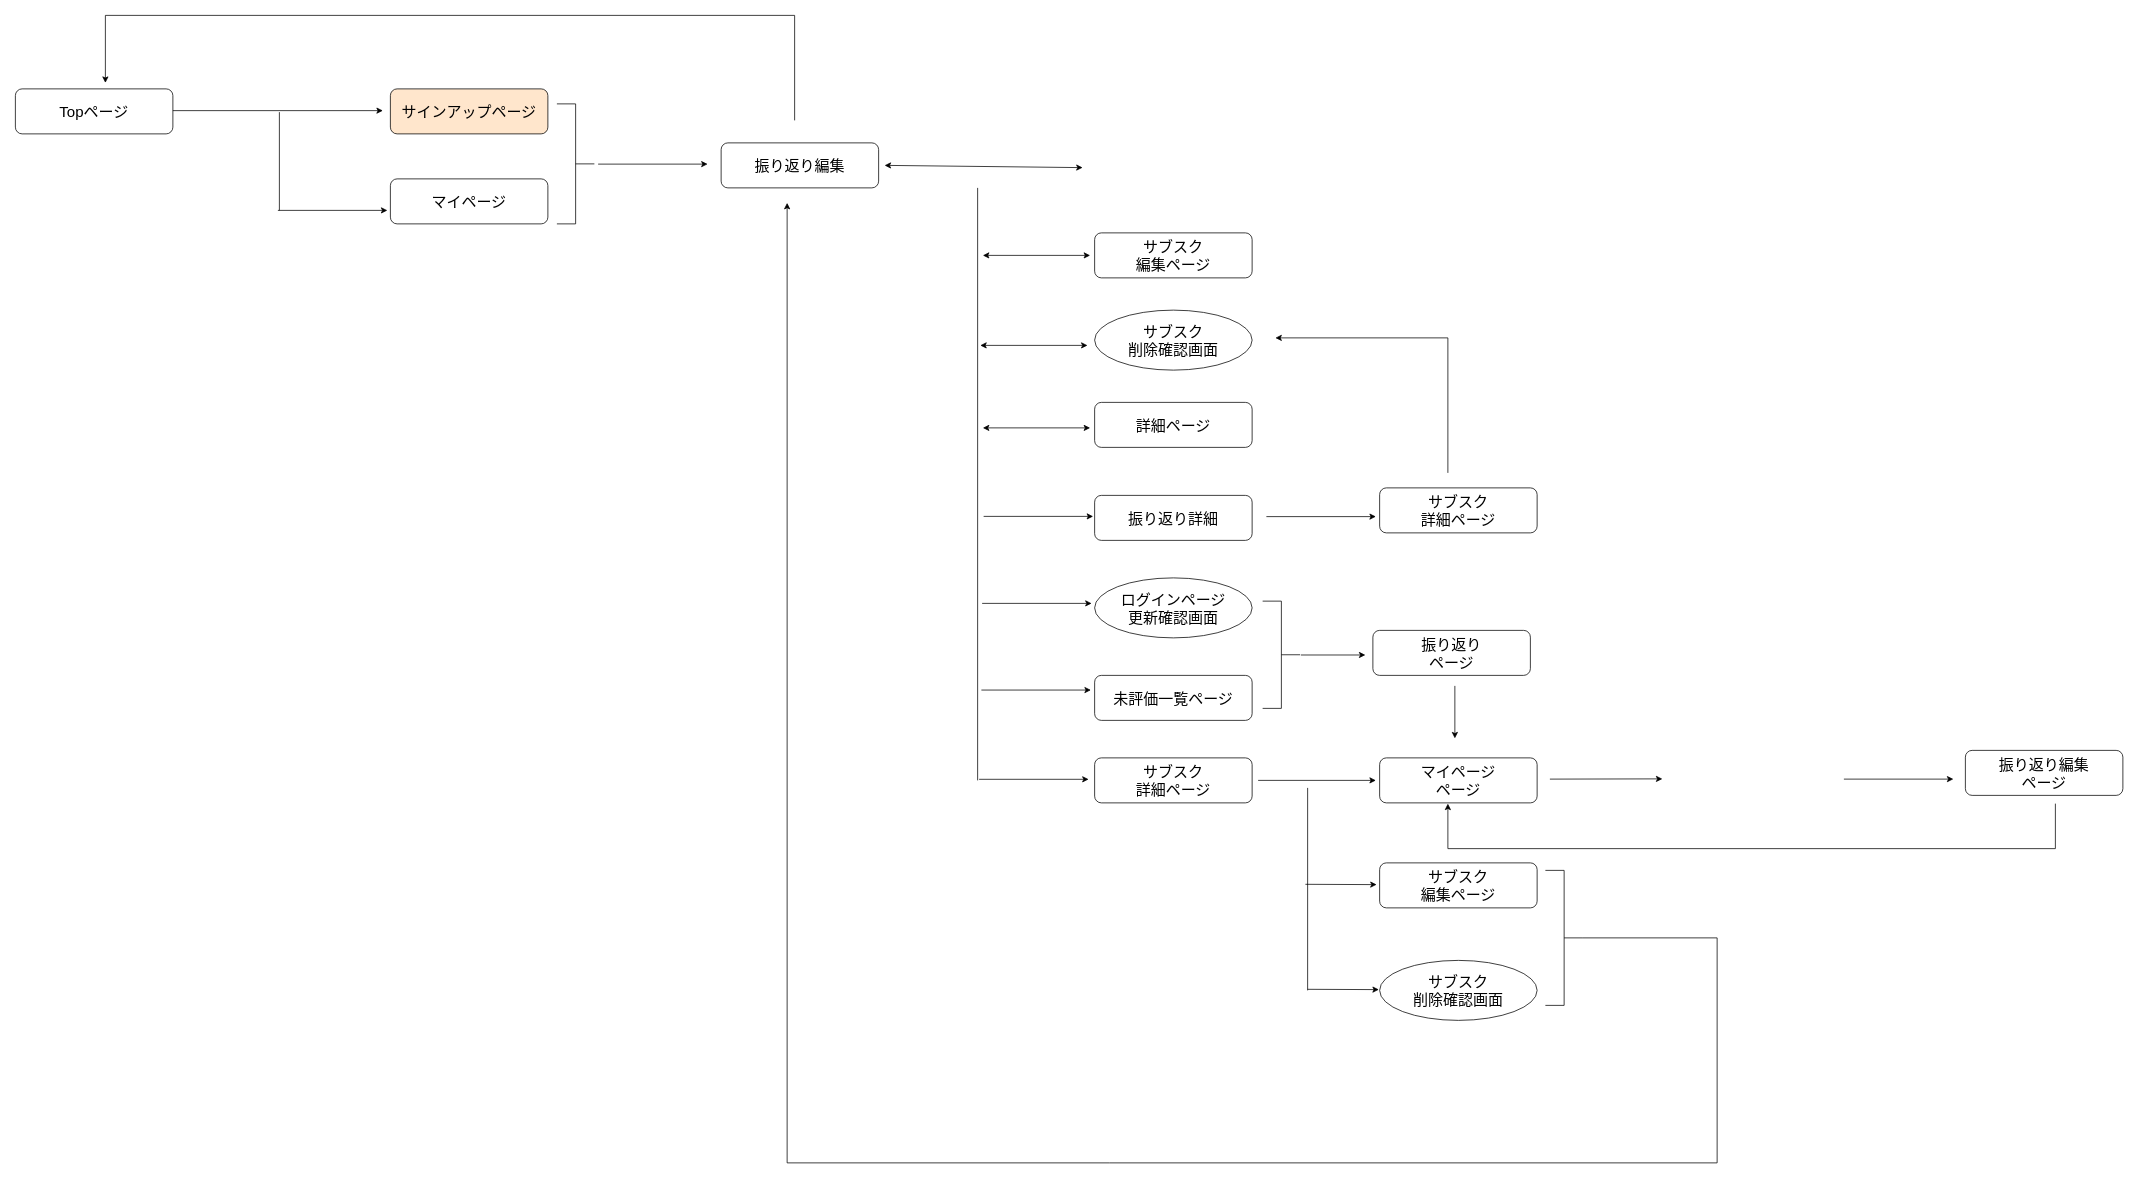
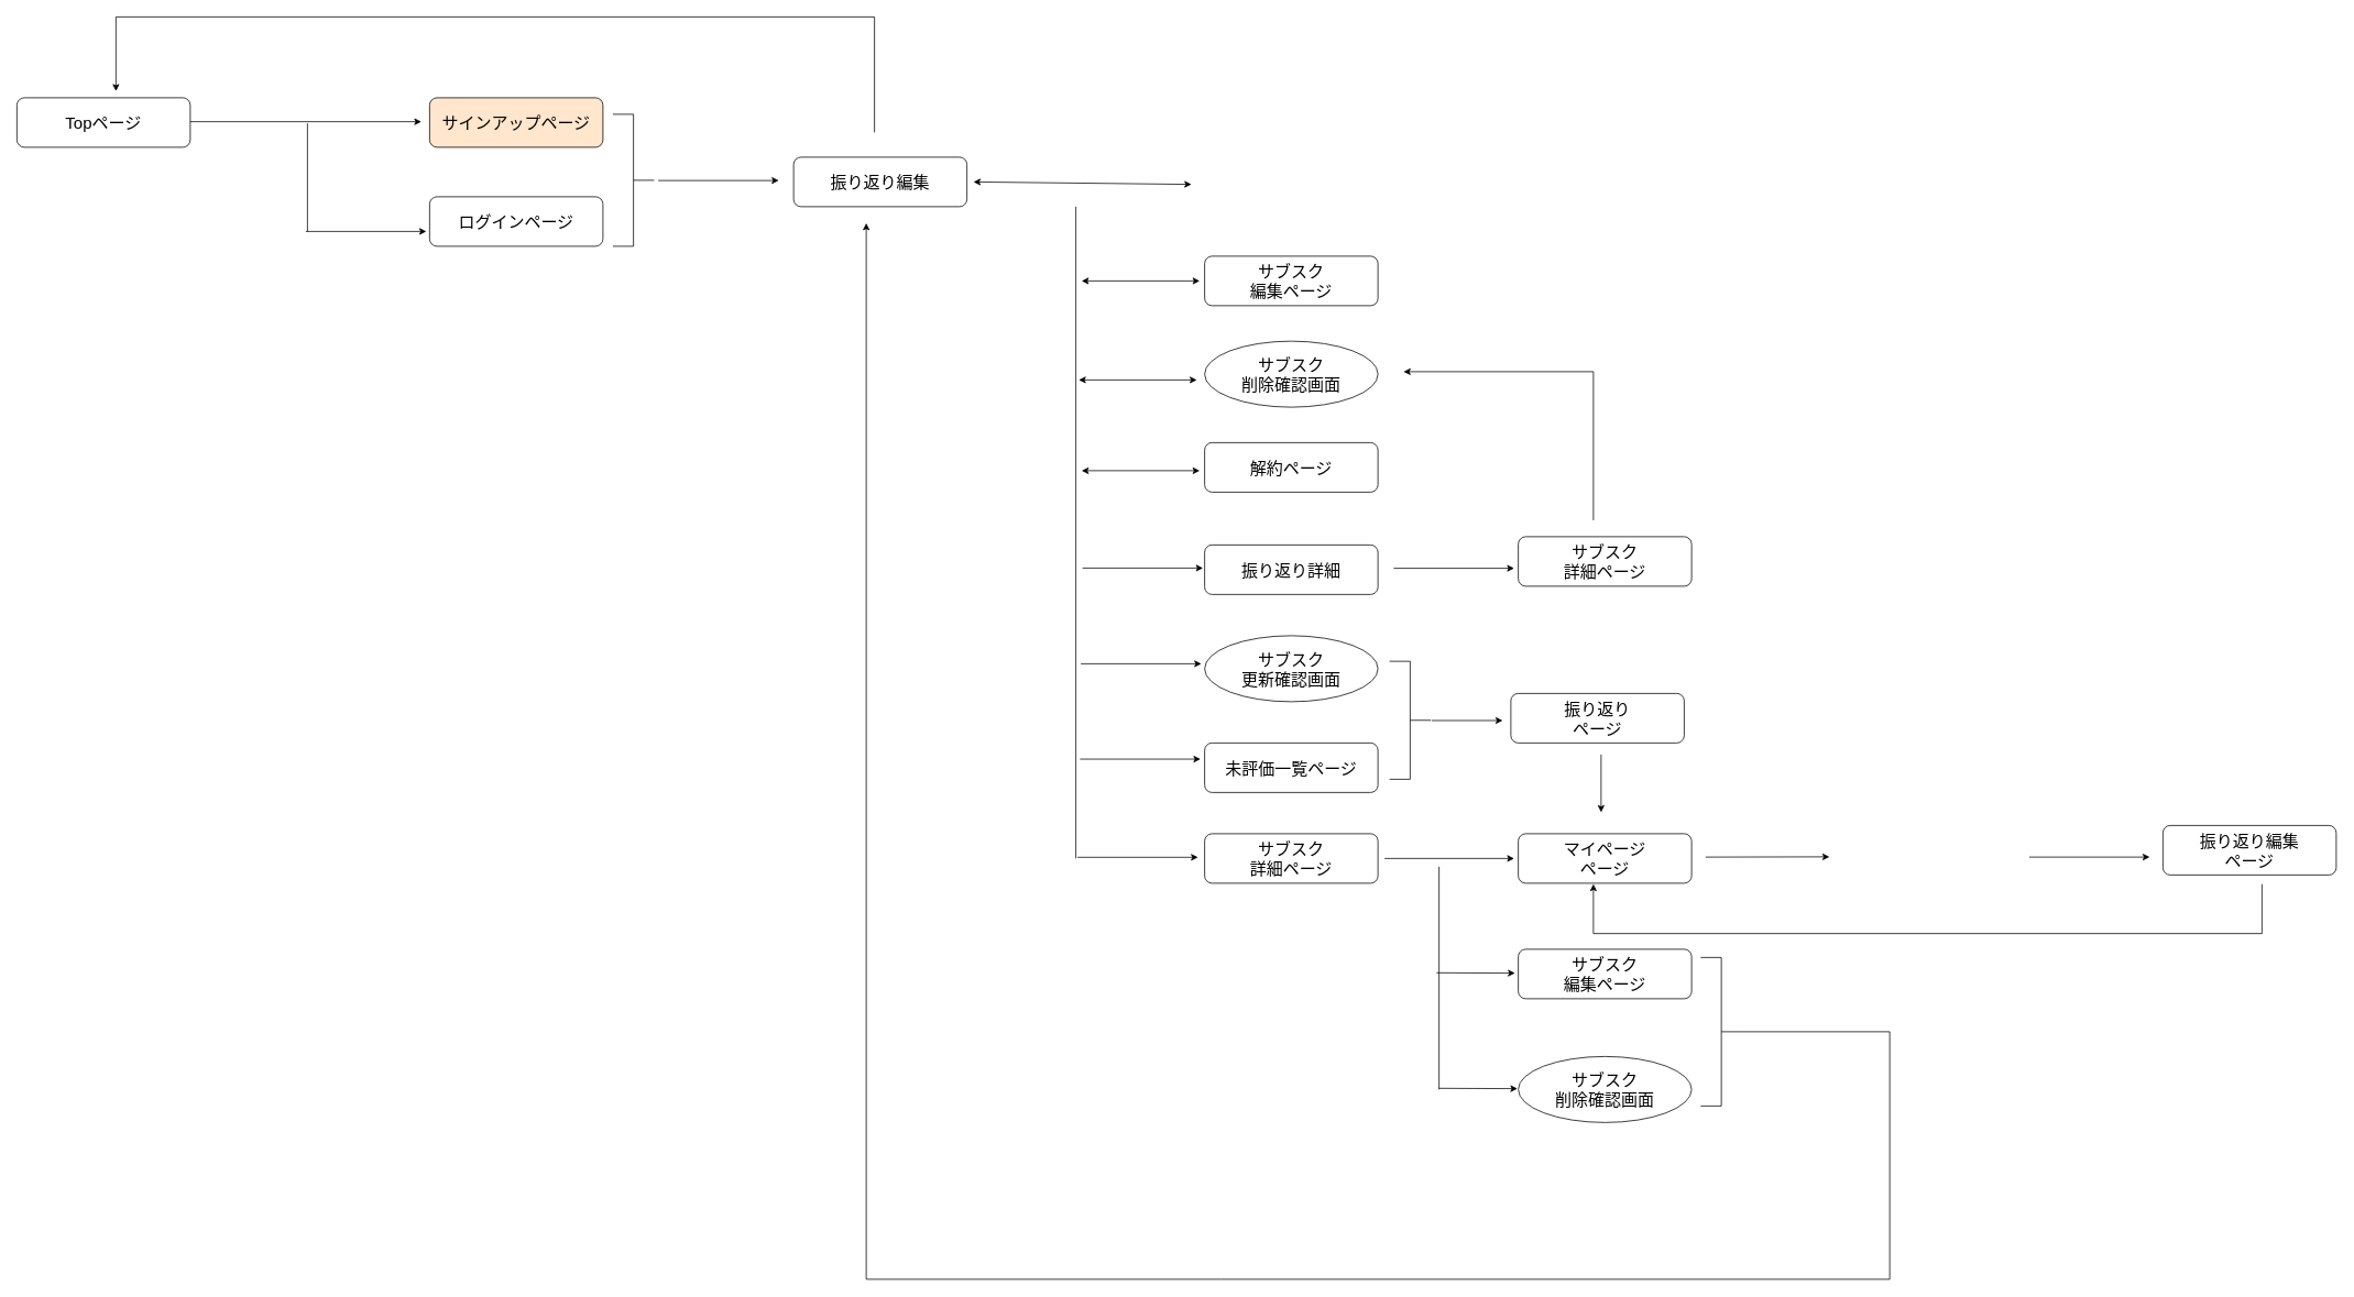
- <mxCell id="2" value="&lt;font style=&quot;font-size: 20px&quot;&gt;マイページ&lt;/font&gt;" style="rounded=1;whiteSpace=wrap;html=1;" parent="1" vertex="1"><mxGeometry x="520" y="238" width="210" height="60" as="geometry" /></mxCell>
+ <mxCell id="2" value="&lt;font style=&quot;font-size: 20px&quot;&gt;ログインページ&lt;/font&gt;" style="rounded=1;whiteSpace=wrap;html=1;" parent="1" vertex="1"><mxGeometry x="520" y="238" width="210" height="60" as="geometry" /></mxCell>
- <mxCell id="9" value="&lt;font style=&quot;font-size: 20px&quot;&gt;詳細ページ&lt;/font&gt;" style="rounded=1;whiteSpace=wrap;html=1;" parent="1" vertex="1"><mxGeometry x="1459" y="536" width="210" height="60" as="geometry" /></mxCell>
+ <mxCell id="9" value="&lt;font style=&quot;font-size: 20px&quot;&gt;解約ページ&lt;/font&gt;" style="rounded=1;whiteSpace=wrap;html=1;" parent="1" vertex="1"><mxGeometry x="1459" y="536" width="210" height="60" as="geometry" /></mxCell>
- <mxCell id="10" value="&lt;font style=&quot;font-size: 20px&quot;&gt;ログインページ&lt;br&gt;更新確認画面&lt;/font&gt;" style="ellipse;whiteSpace=wrap;html=1;" parent="1" vertex="1"><mxGeometry x="1459" y="770" width="210" height="80" as="geometry" /></mxCell>
+ <mxCell id="10" value="&lt;font style=&quot;font-size: 20px&quot;&gt;サブスク&lt;br&gt;更新確認画面&lt;/font&gt;" style="ellipse;whiteSpace=wrap;html=1;" parent="1" vertex="1"><mxGeometry x="1459" y="770" width="210" height="80" as="geometry" /></mxCell>
